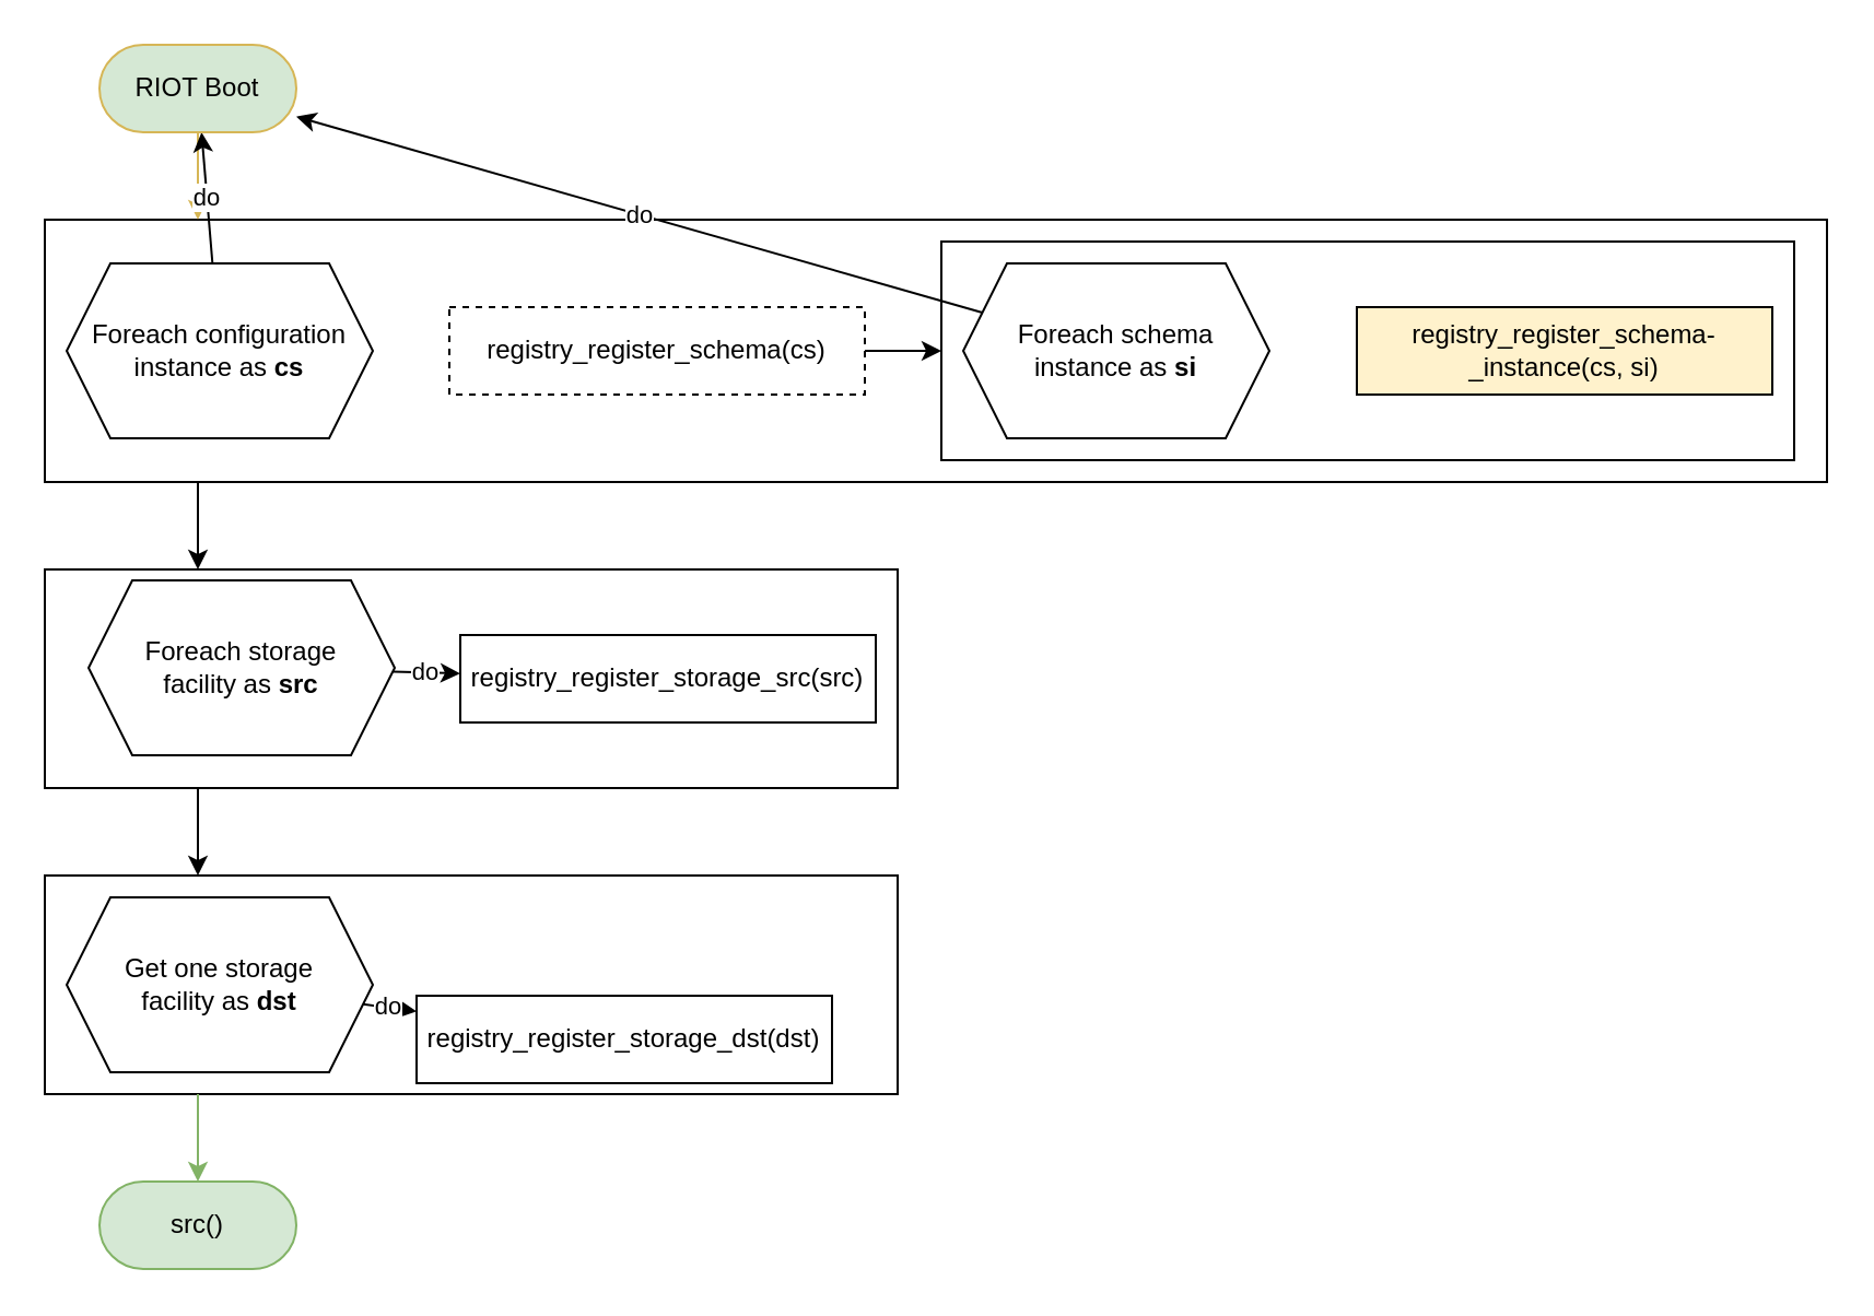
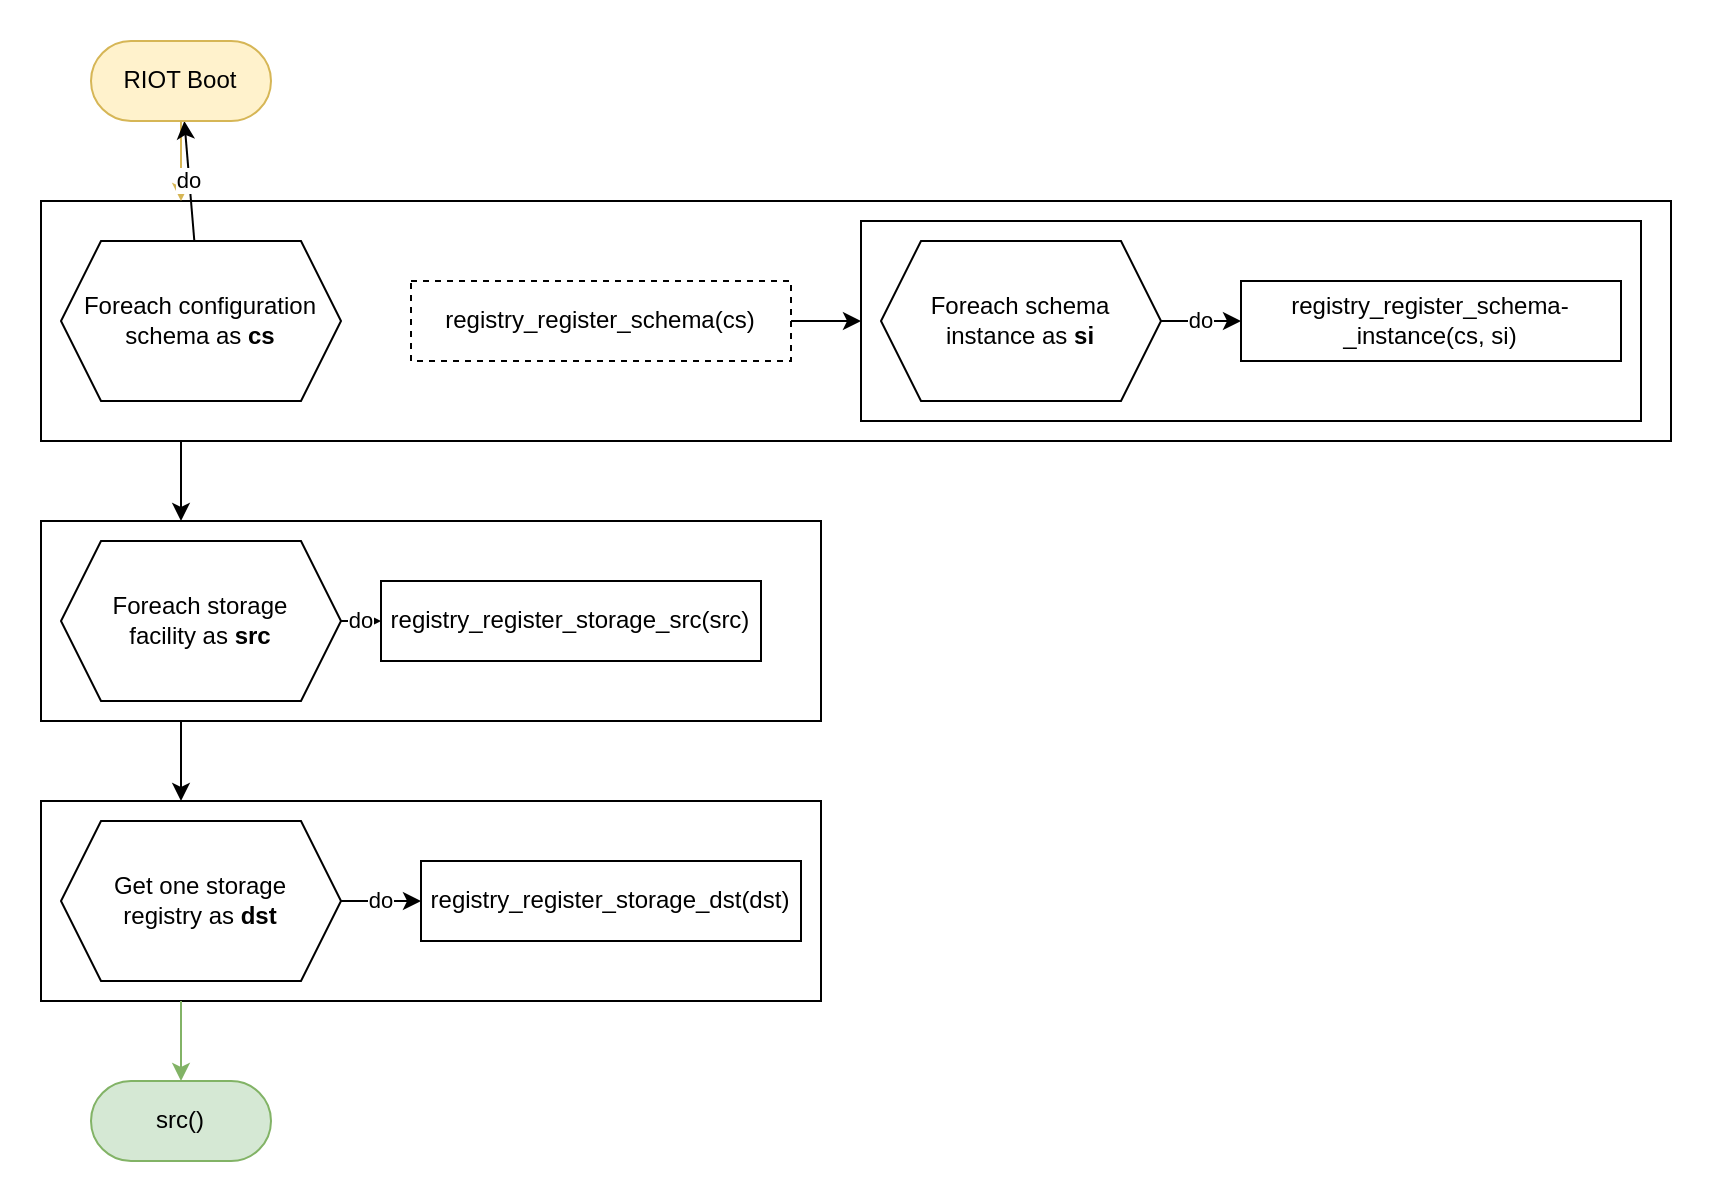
- <mxCell id="24" value="RIOT Boot" style="rounded=1;whiteSpace=wrap;html=1;arcSize=50;fillColor=#d5e8d4;strokeColor=#d6b656;" vertex="1" parent="1"><mxGeometry x="45" y="20" width="90" height="40" as="geometry" /></mxCell>
+ <mxCell id="24" value="RIOT Boot" style="rounded=1;whiteSpace=wrap;html=1;arcSize=50;fillColor=#fff2cc;strokeColor=#d6b656;" vertex="1" parent="1"><mxGeometry x="45" y="20" width="90" height="40" as="geometry" /></mxCell>
- <mxCell id="20" value="do" style="edgeStyle=none;html=1;" parent="1" source="21" target="24" edge="1"><mxGeometry relative="1" as="geometry" /></mxCell>
+ <mxCell id="20" value="do" style="edgeStyle=none;html=1;" parent="1" source="21" target="22" edge="1"><mxGeometry relative="1" as="geometry" /></mxCell>
- <mxCell id="10" value="Foreach configuration instance as &lt;b&gt;cs&lt;/b&gt;" style="shape=hexagon;perimeter=hexagonPerimeter2;whiteSpace=wrap;html=1;fixedSize=1;" parent="1" vertex="1"><mxGeometry x="30" y="120" width="140" height="80" as="geometry" /></mxCell>
+ <mxCell id="10" value="Foreach configuration schema as &lt;b&gt;cs&lt;/b&gt;" style="shape=hexagon;perimeter=hexagonPerimeter2;whiteSpace=wrap;html=1;fixedSize=1;" parent="1" vertex="1"><mxGeometry x="30" y="120" width="140" height="80" as="geometry" /></mxCell>
- <mxCell id="22" value="registry_register_schema-&lt;br&gt;_instance(cs, si)" style="rounded=0;whiteSpace=wrap;html=1;fillColor=#fff2cc;" parent="1" vertex="1"><mxGeometry x="620" y="140" width="190" height="40" as="geometry" /></mxCell>
+ <mxCell id="22" value="registry_register_schema-&lt;br&gt;_instance(cs, si)" style="rounded=0;whiteSpace=wrap;html=1;" parent="1" vertex="1"><mxGeometry x="620" y="140" width="190" height="40" as="geometry" /></mxCell>
- <mxCell id="13" value="Foreach storage&lt;br&gt;facility as &lt;b&gt;src&lt;/b&gt;" style="shape=hexagon;perimeter=hexagonPerimeter2;whiteSpace=wrap;html=1;fixedSize=1;" parent="1" vertex="1"><mxGeometry x="40" y="265" width="140" height="80" as="geometry" /></mxCell>
+ <mxCell id="13" value="Foreach storage&lt;br&gt;facility as &lt;b&gt;src&lt;/b&gt;" style="shape=hexagon;perimeter=hexagonPerimeter2;whiteSpace=wrap;html=1;fixedSize=1;" parent="1" vertex="1"><mxGeometry x="30" y="270" width="140" height="80" as="geometry" /></mxCell>
- <mxCell id="18" value="registry_register_storage_src(src)" style="rounded=0;whiteSpace=wrap;html=1;" parent="1" vertex="1"><mxGeometry x="210" y="290" width="190" height="40" as="geometry" /></mxCell>
+ <mxCell id="18" value="registry_register_storage_src(src)" style="rounded=0;whiteSpace=wrap;html=1;" parent="1" vertex="1"><mxGeometry x="190" y="290" width="190" height="40" as="geometry" /></mxCell>
- <mxCell id="16" value="Get one storage&lt;br&gt;facility as &lt;b&gt;dst&lt;/b&gt;" style="shape=hexagon;perimeter=hexagonPerimeter2;whiteSpace=wrap;html=1;fixedSize=1;" parent="1" vertex="1"><mxGeometry x="30" y="410" width="140" height="80" as="geometry" /></mxCell>
+ <mxCell id="16" value="Get one storage&lt;br&gt;registry as &lt;b&gt;dst&lt;/b&gt;" style="shape=hexagon;perimeter=hexagonPerimeter2;whiteSpace=wrap;html=1;fixedSize=1;" parent="1" vertex="1"><mxGeometry x="30" y="410" width="140" height="80" as="geometry" /></mxCell>
- <mxCell id="19" value="registry_register_storage_dst(dst)" style="rounded=0;whiteSpace=wrap;html=1;" parent="1" vertex="1"><mxGeometry x="190" y="455" width="190" height="40" as="geometry" /></mxCell>
+ <mxCell id="19" value="registry_register_storage_dst(dst)" style="rounded=0;whiteSpace=wrap;html=1;" parent="1" vertex="1"><mxGeometry x="210" y="430" width="190" height="40" as="geometry" /></mxCell>
